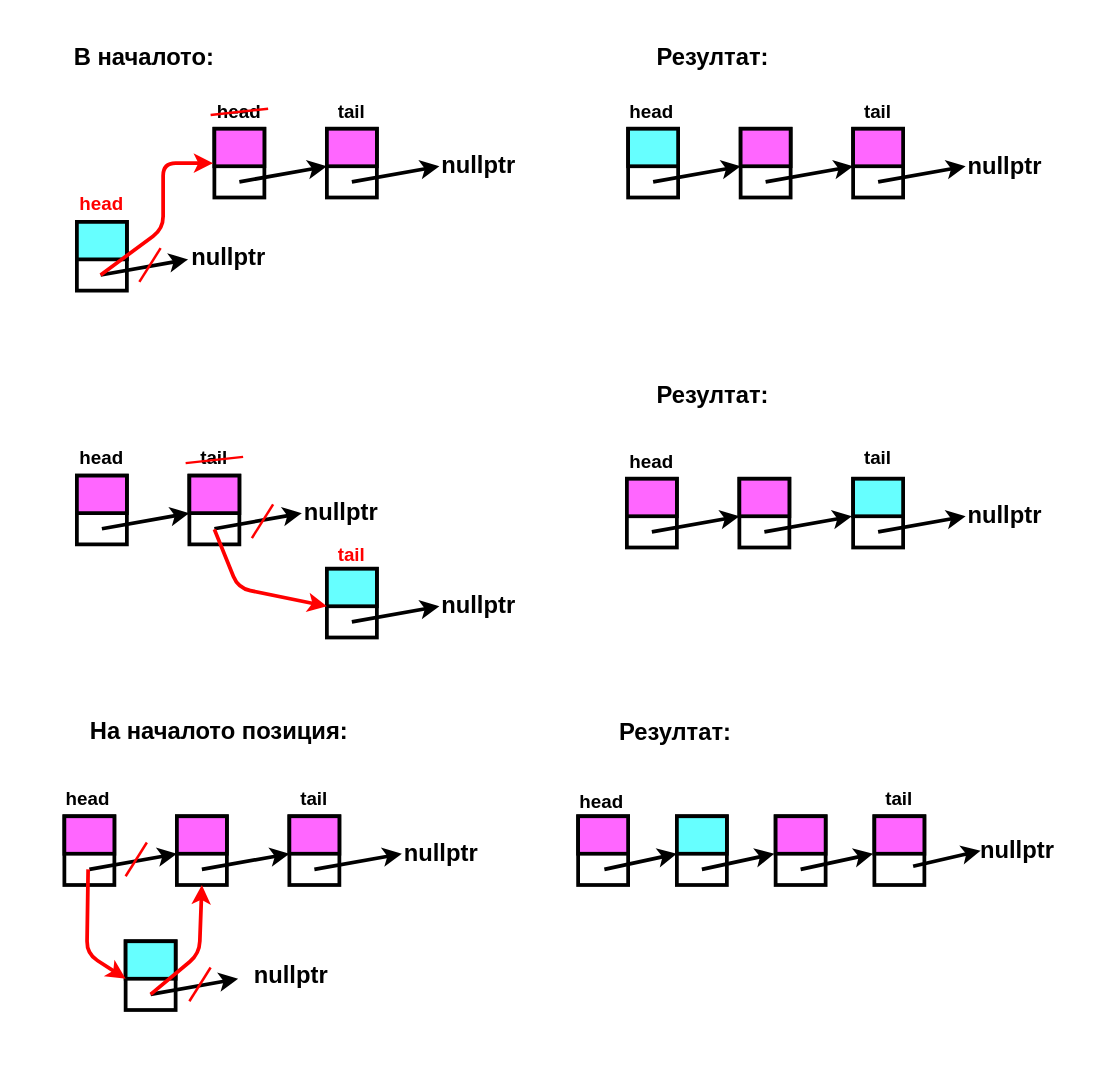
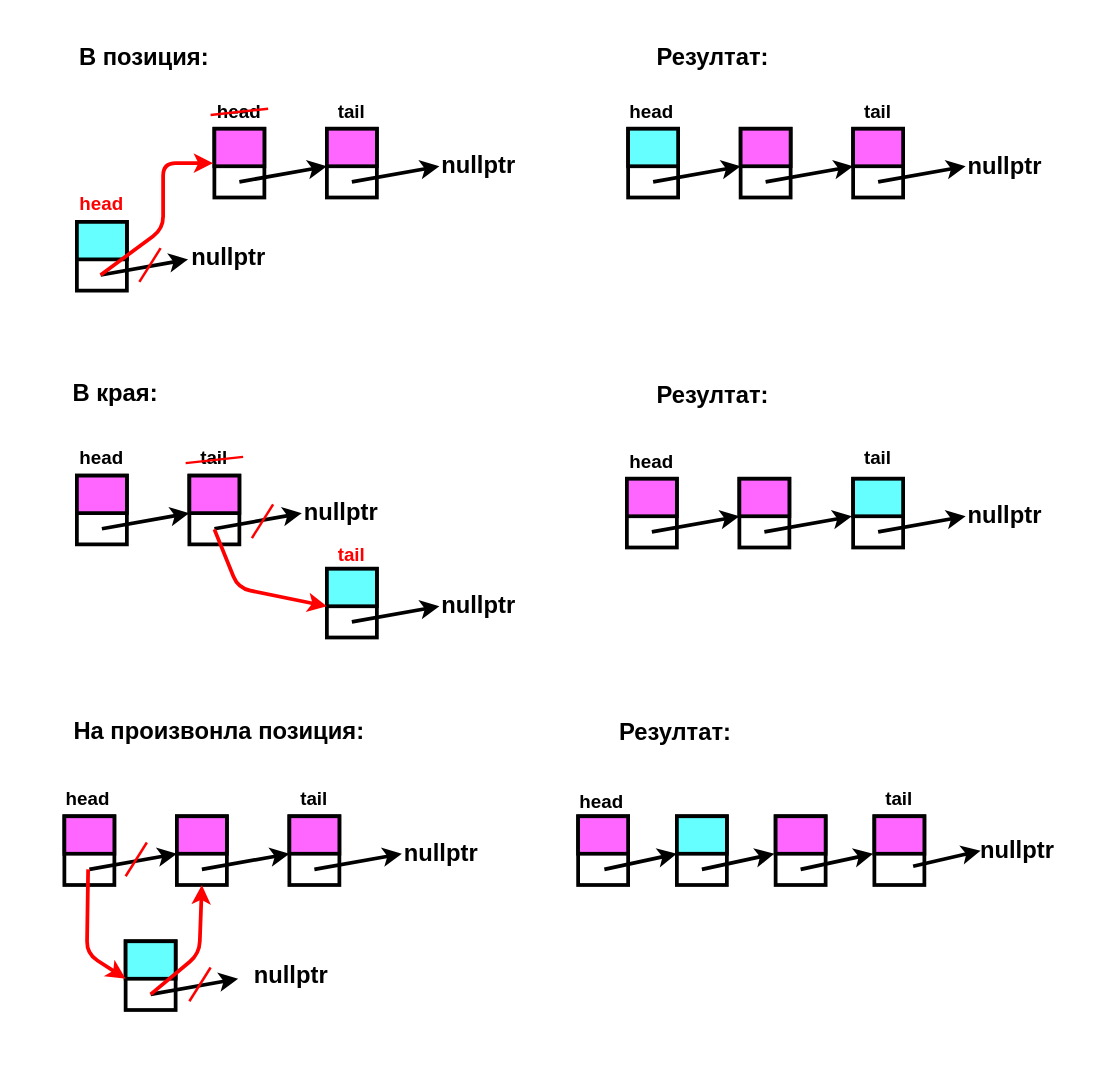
- <mxCell id="23" value="&lt;font color=&quot;#000000&quot; style=&quot;font-size: 19px;&quot;&gt;&lt;span style=&quot;font-size: 19px;&quot;&gt;В началото:&lt;/span&gt;&lt;/font&gt;" style="text;html=1;strokeColor=none;fillColor=none;align=center;verticalAlign=bottom;whiteSpace=wrap;rounded=0;fontStyle=1;fontSize=19;" vertex="1" parent="1"><mxGeometry width="190" height="40" as="geometry" x="20" y="20" /></mxCell>
+ <mxCell id="23" value="&lt;font color=&quot;#000000&quot; style=&quot;font-size: 19px;&quot;&gt;&lt;span style=&quot;font-size: 19px;&quot;&gt;В позиция:&lt;/span&gt;&lt;/font&gt;" style="text;html=1;strokeColor=none;fillColor=none;align=center;verticalAlign=bottom;whiteSpace=wrap;rounded=0;fontStyle=1;fontSize=19;" vertex="1" parent="1"><mxGeometry width="190" height="40" as="geometry" x="20" y="20" /></mxCell>
+ <mxCell id="24" value="&lt;font color=&quot;#000000&quot; style=&quot;font-size: 19px;&quot;&gt;&lt;span style=&quot;font-size: 19px;&quot;&gt;В края:&lt;/span&gt;&lt;/font&gt;" style="text;html=1;strokeColor=none;fillColor=none;align=center;verticalAlign=middle;whiteSpace=wrap;rounded=0;fontStyle=1;fontSize=19;" vertex="1" parent="1"><mxGeometry x="22" y="300" width="140" height="30" as="geometry" /></mxCell>
- <mxCell id="25" value="&lt;font color=&quot;#000000&quot; style=&quot;font-size: 19px;&quot;&gt;&lt;span style=&quot;font-size: 19px;&quot;&gt;На началото позиция:&lt;/span&gt;&lt;/font&gt;" style="text;html=1;strokeColor=none;fillColor=none;align=center;verticalAlign=middle;whiteSpace=wrap;rounded=0;fontStyle=1;fontSize=19;" vertex="1" parent="1"><mxGeometry y="570" width="310" height="30" as="geometry" x="20" /></mxCell>
+ <mxCell id="25" value="&lt;font color=&quot;#000000&quot; style=&quot;font-size: 19px;&quot;&gt;&lt;span style=&quot;font-size: 19px;&quot;&gt;На произвонла позиция:&lt;/span&gt;&lt;/font&gt;" style="text;html=1;strokeColor=none;fillColor=none;align=center;verticalAlign=middle;whiteSpace=wrap;rounded=0;fontStyle=1;fontSize=19;" vertex="1" parent="1"><mxGeometry y="570" width="310" height="30" as="geometry" x="20" /></mxCell>
